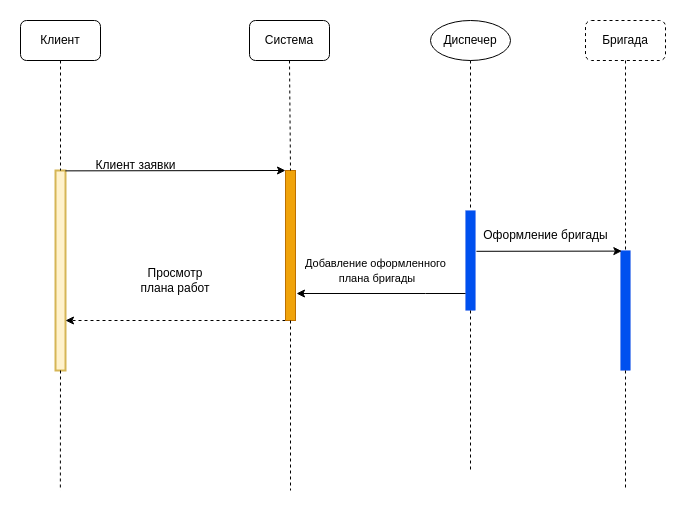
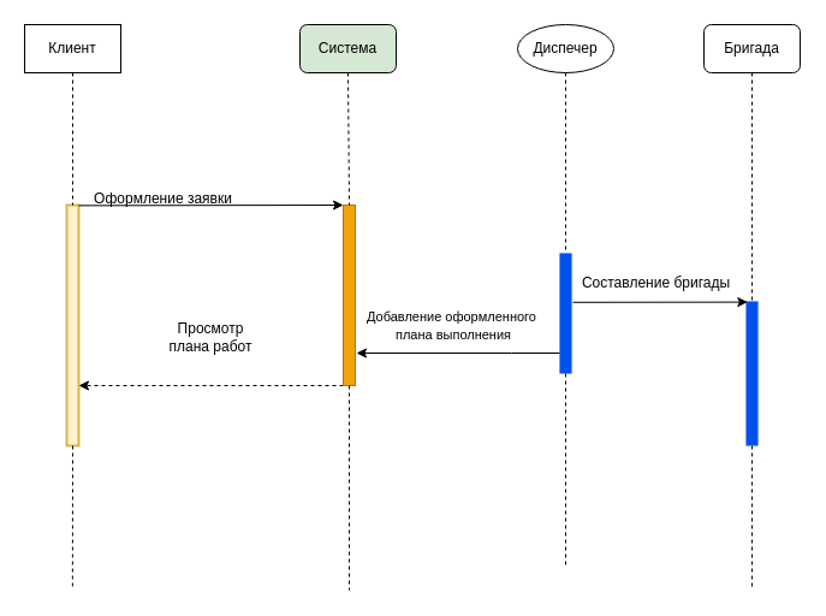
- <mxCell id="15" value="Клиент" style="rounded=1;whiteSpace=wrap;html=1;strokeWidth=1;" parent="1" vertex="1"><mxGeometry x="20" y="20" width="80" height="40" as="geometry" /></mxCell>
+ <mxCell id="15" value="Клиент" style="whiteSpace=wrap;html=1;strokeWidth=1;rounded=0;" parent="1" vertex="1"><mxGeometry x="20" y="20" width="80" height="40" as="geometry" /></mxCell>
- <mxCell id="14" value="Система" style="rounded=1;whiteSpace=wrap;html=1;strokeWidth=1;" parent="1" vertex="1"><mxGeometry x="249" y="20" width="80" height="40" as="geometry" /></mxCell>
+ <mxCell id="14" value="Система" style="rounded=1;whiteSpace=wrap;html=1;strokeWidth=1;fillColor=#d5e8d4;" parent="1" vertex="1"><mxGeometry x="249" y="20" width="80" height="40" as="geometry" /></mxCell>
- <mxCell id="10" value="Бригада" style="rounded=1;whiteSpace=wrap;html=1;strokeWidth=1;dashed=1;" parent="1" vertex="1"><mxGeometry x="585" y="20" width="80" height="40" as="geometry" /></mxCell>
+ <mxCell id="10" value="Бригада" style="rounded=1;whiteSpace=wrap;html=1;strokeWidth=1;" parent="1" vertex="1"><mxGeometry x="585" y="20" width="80" height="40" as="geometry" /></mxCell>
- <mxCell id="8" value="Клиент заявки" style="text;html=1;align=center;verticalAlign=middle;resizable=0;points=[];autosize=1;strokeColor=none;fillColor=none;" parent="1" vertex="1"><mxGeometry x="65" y="150" width="140" height="30" as="geometry" /></mxCell>
+ <mxCell id="8" value="Оформление заявки" style="text;html=1;align=center;verticalAlign=middle;resizable=0;points=[];autosize=1;strokeColor=none;fillColor=none;" parent="1" vertex="1"><mxGeometry x="65" y="150" width="140" height="30" as="geometry" /></mxCell>
- <mxCell id="13" value="Оформление бригады" style="text;html=1;align=center;verticalAlign=middle;resizable=0;points=[];autosize=1;strokeColor=none;fillColor=none;" parent="1" vertex="1"><mxGeometry x="470" y="220" width="150" height="30" as="geometry" /></mxCell>
+ <mxCell id="13" value="Составление бригады" style="text;html=1;align=center;verticalAlign=middle;resizable=0;points=[];autosize=1;strokeColor=none;fillColor=none;" parent="1" vertex="1"><mxGeometry x="470" y="220" width="150" height="30" as="geometry" /></mxCell>
- <mxCell id="24" value="&lt;span style=&quot;font-size: 11px; text-wrap-mode: nowrap; background-color: rgb(255, 255, 255);&quot;&gt;Добавление оформленного&amp;nbsp;&lt;/span&gt;&lt;div&gt;&lt;span style=&quot;font-size: 11px; text-wrap-mode: nowrap; background-color: rgb(255, 255, 255);&quot;&gt;плана бригады&lt;/span&gt;&lt;/div&gt;" style="rounded=0;whiteSpace=wrap;html=1;fillColor=none;strokeColor=none;" vertex="1" parent="1"><mxGeometry x="299" y="220" width="156" height="100" as="geometry" /></mxCell>
+ <mxCell id="24" value="&lt;span style=&quot;font-size: 11px; text-wrap-mode: nowrap; background-color: rgb(255, 255, 255);&quot;&gt;Добавление оформленного&amp;nbsp;&lt;/span&gt;&lt;div&gt;&lt;span style=&quot;font-size: 11px; text-wrap-mode: nowrap; background-color: rgb(255, 255, 255);&quot;&gt;плана выполнения&lt;/span&gt;&lt;/div&gt;" style="rounded=0;whiteSpace=wrap;html=1;fillColor=none;strokeColor=none;" vertex="1" parent="1"><mxGeometry x="299" y="220" width="156" height="100" as="geometry" /></mxCell>
